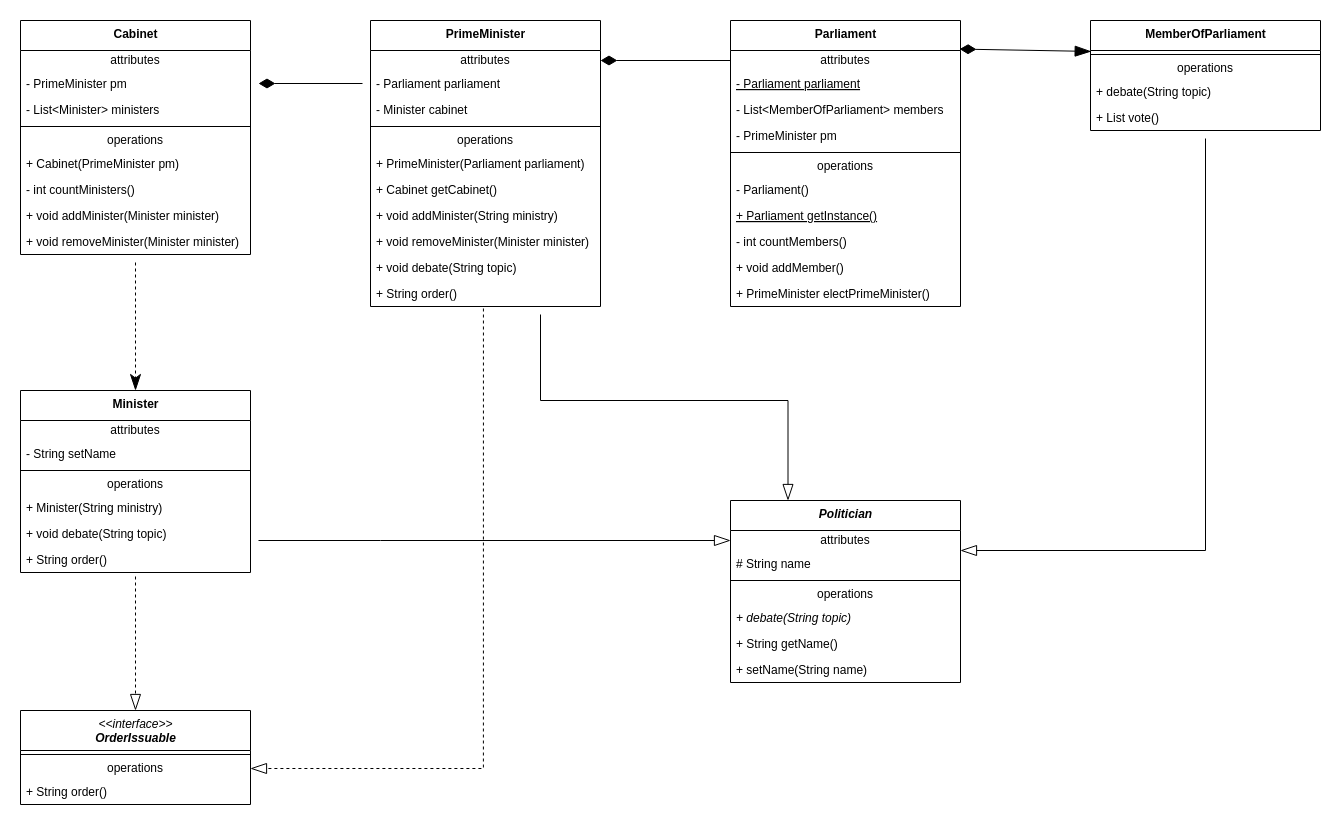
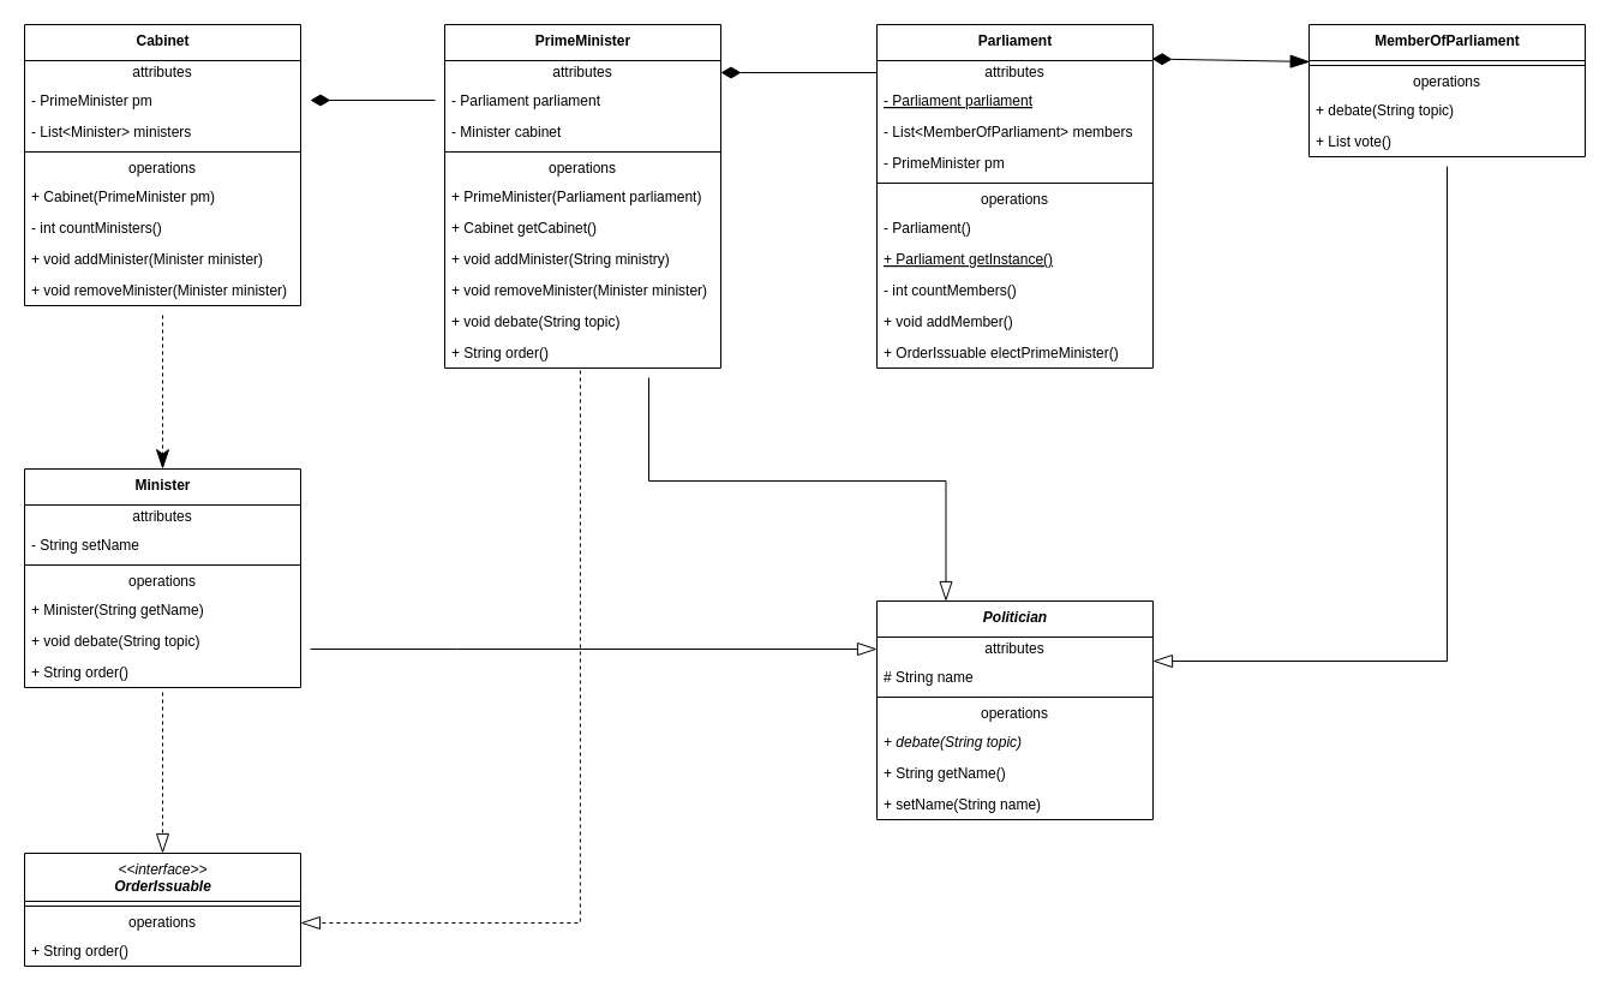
- <mxCell id="38" value="+ PrimeMinister electPrimeMinister()" style="text;strokeColor=none;fillColor=none;align=left;verticalAlign=top;spacingLeft=4;spacingRight=4;overflow=hidden;rotatable=0;points=[[0,0.5],[1,0.5]];portConstraint=eastwest;" vertex="1" parent="27"><mxGeometry y="260" width="230" height="26" as="geometry" /></mxCell>
+ <mxCell id="38" value="+ OrderIssuable electPrimeMinister()" style="text;strokeColor=none;fillColor=none;align=left;verticalAlign=top;spacingLeft=4;spacingRight=4;overflow=hidden;rotatable=0;points=[[0,0.5],[1,0.5]];portConstraint=eastwest;" vertex="1" parent="27"><mxGeometry y="260" width="230" height="26" as="geometry" /></mxCell>
- <mxCell id="46" value="+ Minister(String ministry)" style="text;strokeColor=none;fillColor=none;align=left;verticalAlign=top;spacingLeft=4;spacingRight=4;overflow=hidden;rotatable=0;points=[[0,0.5],[1,0.5]];portConstraint=eastwest;" vertex="1" parent="41"><mxGeometry y="104" width="230" height="26" as="geometry" /></mxCell>
+ <mxCell id="46" value="+ Minister(String getName)" style="text;strokeColor=none;fillColor=none;align=left;verticalAlign=top;spacingLeft=4;spacingRight=4;overflow=hidden;rotatable=0;points=[[0,0.5],[1,0.5]];portConstraint=eastwest;" vertex="1" parent="41"><mxGeometry y="104" width="230" height="26" as="geometry" /></mxCell>
